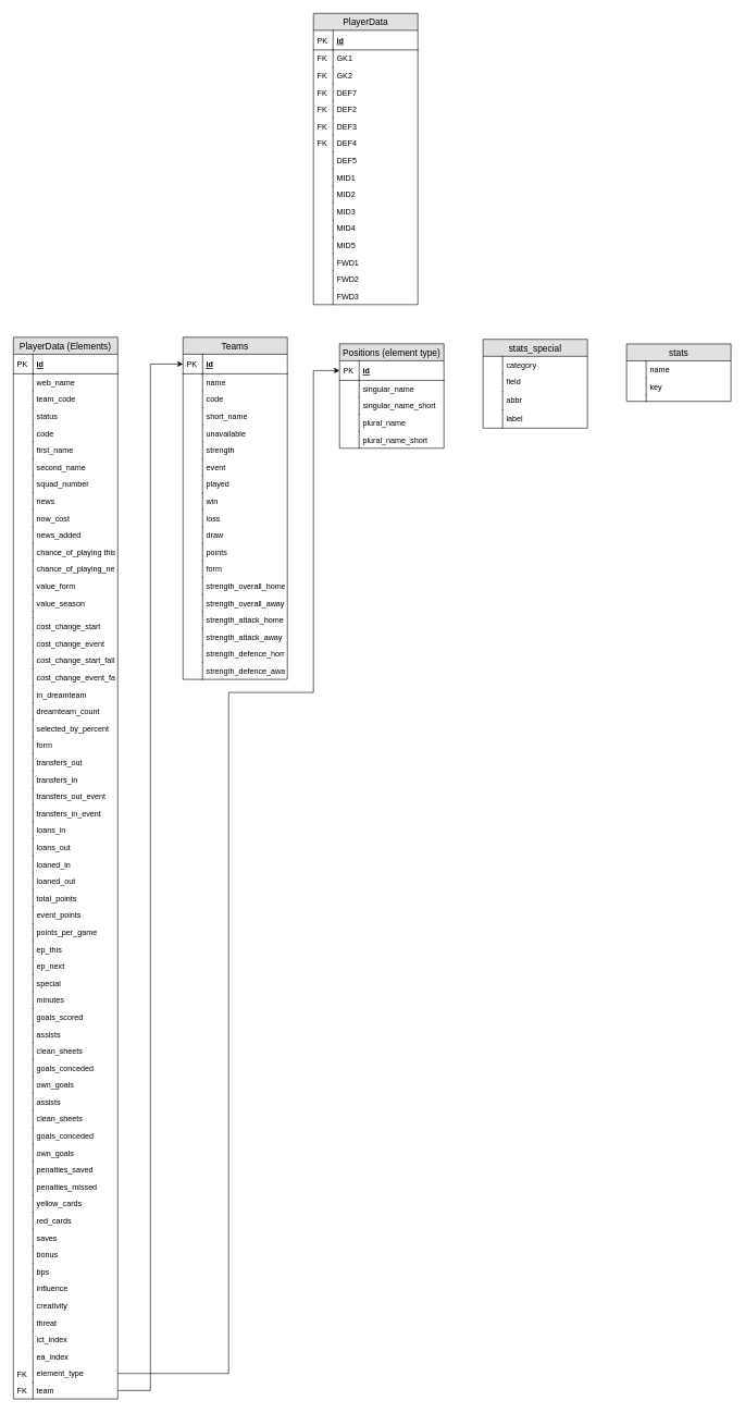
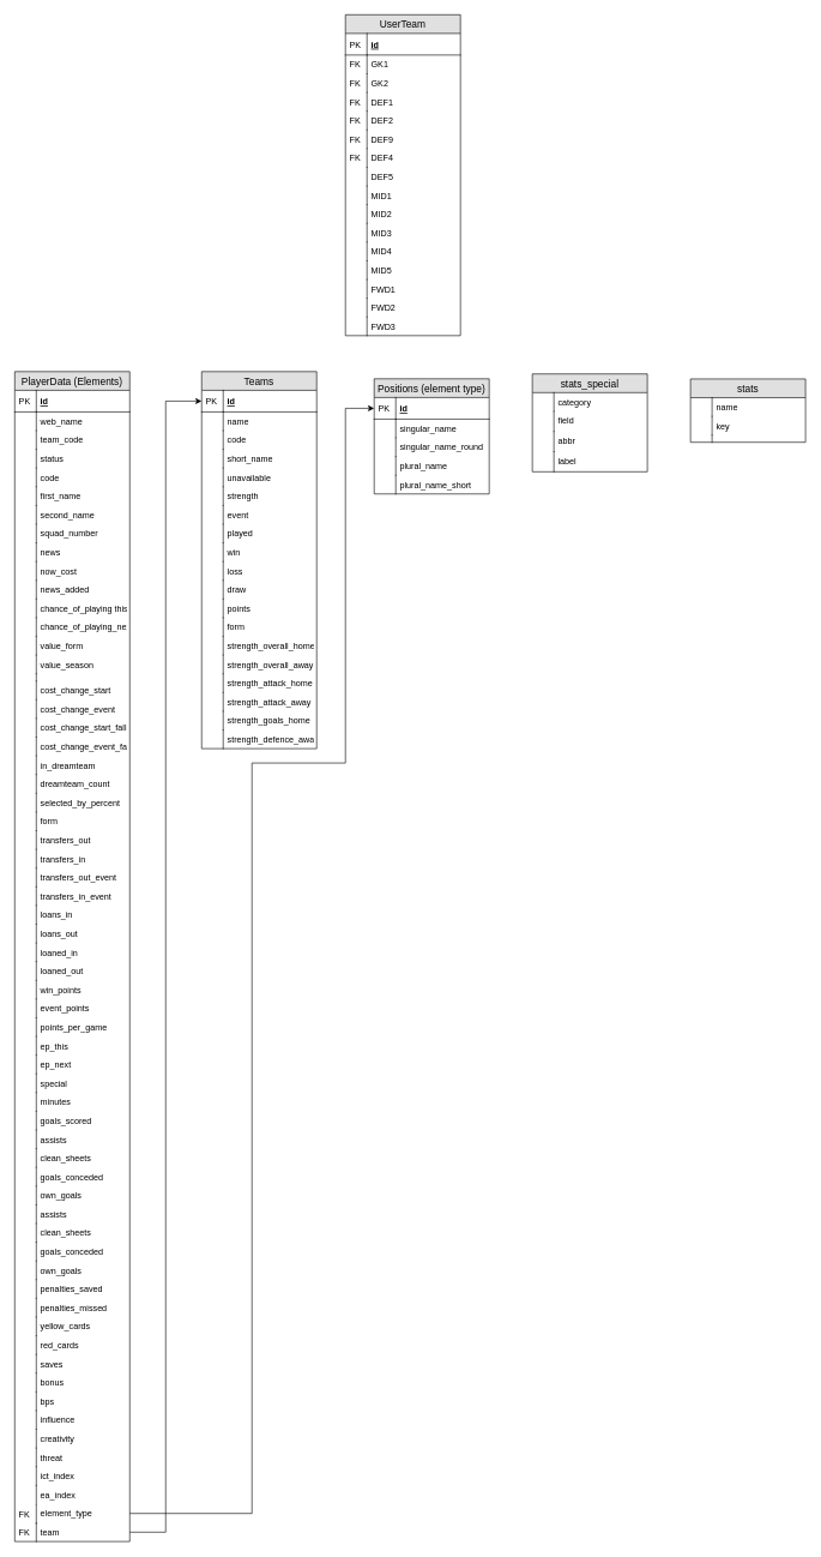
- <mxCell id="195" value="PlayerData" style="swimlane;fontStyle=0;childLayout=stackLayout;horizontal=1;startSize=26;fillColor=#e0e0e0;horizontalStack=0;resizeParent=1;resizeParentMax=0;resizeLast=0;collapsible=1;marginBottom=0;swimlaneFillColor=#ffffff;align=center;fontSize=14;" vertex="1" parent="1"><mxGeometry x="480" y="20" width="160" height="446" as="geometry" /></mxCell>
+ <mxCell id="195" value="UserTeam" style="swimlane;fontStyle=0;childLayout=stackLayout;horizontal=1;startSize=26;fillColor=#e0e0e0;horizontalStack=0;resizeParent=1;resizeParentMax=0;resizeLast=0;collapsible=1;marginBottom=0;swimlaneFillColor=#ffffff;align=center;fontSize=14;" vertex="1" parent="1"><mxGeometry x="480" y="20" width="160" height="446" as="geometry" /></mxCell>
- <mxCell id="202" value="DEF7" style="shape=partialRectangle;top=0;left=0;right=0;bottom=0;align=left;verticalAlign=top;fillColor=none;spacingLeft=34;spacingRight=4;overflow=hidden;rotatable=0;points=[[0,0.5],[1,0.5]];portConstraint=eastwest;dropTarget=0;fontSize=12;" vertex="1" parent="195"><mxGeometry y="108" width="160" height="26" as="geometry" /></mxCell>
+ <mxCell id="202" value="DEF1" style="shape=partialRectangle;top=0;left=0;right=0;bottom=0;align=left;verticalAlign=top;fillColor=none;spacingLeft=34;spacingRight=4;overflow=hidden;rotatable=0;points=[[0,0.5],[1,0.5]];portConstraint=eastwest;dropTarget=0;fontSize=12;" vertex="1" parent="195"><mxGeometry y="108" width="160" height="26" as="geometry" /></mxCell>
- <mxCell id="206" value="DEF3" style="shape=partialRectangle;top=0;left=0;right=0;bottom=0;align=left;verticalAlign=top;fillColor=none;spacingLeft=34;spacingRight=4;overflow=hidden;rotatable=0;points=[[0,0.5],[1,0.5]];portConstraint=eastwest;dropTarget=0;fontSize=12;" vertex="1" parent="195"><mxGeometry y="160" width="160" height="26" as="geometry" /></mxCell>
+ <mxCell id="206" value="DEF9" style="shape=partialRectangle;top=0;left=0;right=0;bottom=0;align=left;verticalAlign=top;fillColor=none;spacingLeft=34;spacingRight=4;overflow=hidden;rotatable=0;points=[[0,0.5],[1,0.5]];portConstraint=eastwest;dropTarget=0;fontSize=12;" vertex="1" parent="195"><mxGeometry y="160" width="160" height="26" as="geometry" /></mxCell>
- <mxCell id="171" value="singular_name_short" style="shape=partialRectangle;top=0;left=0;right=0;bottom=0;align=left;verticalAlign=top;fillColor=none;spacingLeft=34;spacingRight=4;overflow=hidden;rotatable=0;points=[[0,0.5],[1,0.5]];portConstraint=eastwest;dropTarget=0;fontSize=12;" parent="166" vertex="1"><mxGeometry y="82" width="160" height="26" as="geometry" /></mxCell>
+ <mxCell id="171" value="singular_name_round" style="shape=partialRectangle;top=0;left=0;right=0;bottom=0;align=left;verticalAlign=top;fillColor=none;spacingLeft=34;spacingRight=4;overflow=hidden;rotatable=0;points=[[0,0.5],[1,0.5]];portConstraint=eastwest;dropTarget=0;fontSize=12;" parent="166" vertex="1"><mxGeometry y="82" width="160" height="26" as="geometry" /></mxCell>
- <mxCell id="162" value="strength_defence_home" style="shape=partialRectangle;top=0;left=0;right=0;bottom=0;align=left;verticalAlign=top;fillColor=none;spacingLeft=34;spacingRight=4;overflow=hidden;rotatable=0;points=[[0,0.5],[1,0.5]];portConstraint=eastwest;dropTarget=0;fontSize=12;" parent="127" vertex="1"><mxGeometry y="472" width="160" height="26" as="geometry" /></mxCell>
+ <mxCell id="162" value="strength_goals_home" style="shape=partialRectangle;top=0;left=0;right=0;bottom=0;align=left;verticalAlign=top;fillColor=none;spacingLeft=34;spacingRight=4;overflow=hidden;rotatable=0;points=[[0,0.5],[1,0.5]];portConstraint=eastwest;dropTarget=0;fontSize=12;" parent="127" vertex="1"><mxGeometry y="472" width="160" height="26" as="geometry" /></mxCell>
- <mxCell id="67" value="total_points" style="shape=partialRectangle;top=0;left=0;right=0;bottom=0;align=left;verticalAlign=top;fillColor=none;spacingLeft=34;spacingRight=4;overflow=hidden;rotatable=0;points=[[0,0.5],[1,0.5]];portConstraint=eastwest;dropTarget=0;fontSize=12;" parent="2" vertex="1"><mxGeometry y="846" width="160" height="26" as="geometry" /></mxCell>
+ <mxCell id="67" value="win_points" style="shape=partialRectangle;top=0;left=0;right=0;bottom=0;align=left;verticalAlign=top;fillColor=none;spacingLeft=34;spacingRight=4;overflow=hidden;rotatable=0;points=[[0,0.5],[1,0.5]];portConstraint=eastwest;dropTarget=0;fontSize=12;" parent="2" vertex="1"><mxGeometry y="846" width="160" height="26" as="geometry" /></mxCell>
